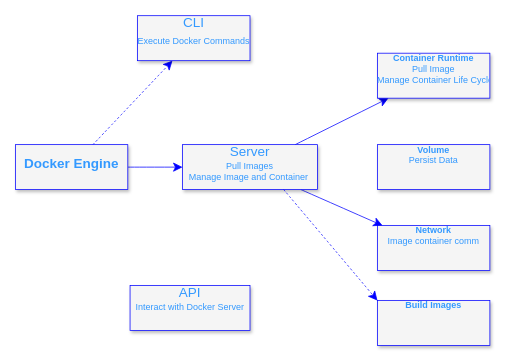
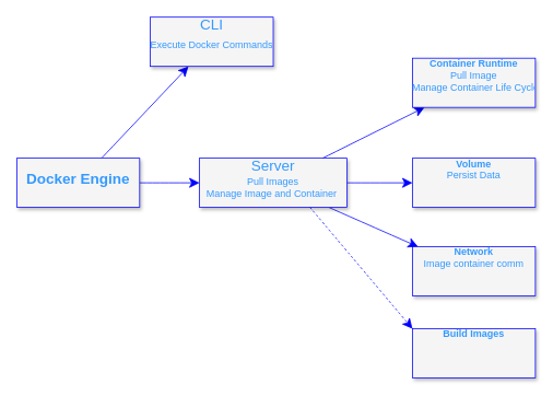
- <mxCell id="2" style="edgeStyle=none;curved=1;html=1;startSize=10;endArrow=classic;endFill=1;endSize=10;strokeColor=#0000FF;strokeWidth=1;fontSize=12;dashed=1;" parent="1" source="4" target="6" edge="1"><mxGeometry relative="1" as="geometry" /></mxCell>
+ <mxCell id="2" style="edgeStyle=none;curved=1;html=1;startSize=10;endArrow=classic;endFill=1;endSize=10;strokeColor=#0000FF;strokeWidth=1;fontSize=12;" parent="1" source="4" target="6" edge="1"><mxGeometry relative="1" as="geometry" /></mxCell>
+ <mxCell id="8" style="edgeStyle=none;curved=1;html=1;startSize=10;endArrow=classic;endFill=1;endSize=10;strokeColor=#0000FF;strokeWidth=1;fontSize=12;" parent="1" source="10" target="5" edge="1"><mxGeometry relative="1" as="geometry" /></mxCell>
- <mxCell id="12" value="&lt;font color=&quot;#3399ff&quot;&gt;&lt;font style=&quot;font-size: 18px&quot;&gt;API&lt;/font&gt;&lt;br&gt;Interact with Docker Server&lt;/font&gt;" style="text;html=1;strokeColor=#0000FF;fillColor=#f5f5f5;overflow=fill;rounded=0;shadow=1;fontSize=12;align=center;" parent="1" vertex="1"><mxGeometry x="173" y="380" width="160" height="60" as="geometry" /></mxCell>
